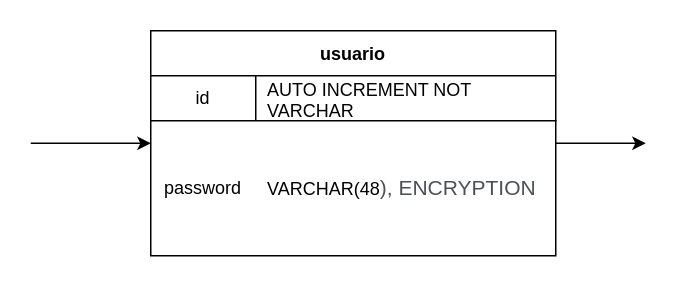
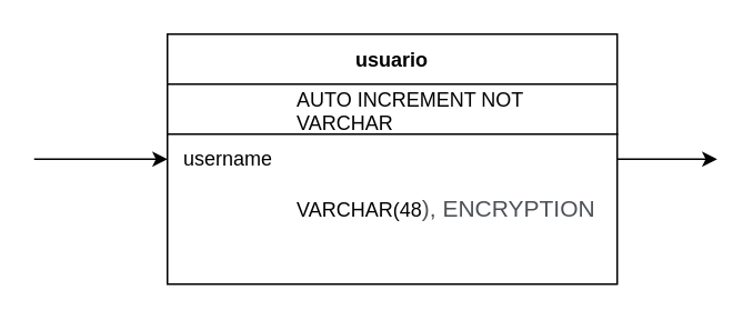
- <mxCell id="4" value="id" style="shape=partialRectangle;html=1;whiteSpace=wrap;connectable=0;fillColor=none;top=0;left=0;bottom=0;right=0;overflow=hidden;" vertex="1" parent="3"><mxGeometry width="70" height="30" as="geometry" /></mxCell>
+ <mxCell id="7" value="&amp;nbsp;username" style="shape=partialRectangle;html=1;whiteSpace=wrap;connectable=0;fillColor=none;top=0;left=0;bottom=0;right=0;overflow=hidden;" vertex="1" parent="6"><mxGeometry width="70" height="30" as="geometry" /></mxCell>
- <mxCell id="9" value="password" style="shape=partialRectangle;html=1;whiteSpace=wrap;connectable=0;fillColor=none;top=0;left=0;bottom=0;right=0;overflow=hidden;" vertex="1" parent="8"><mxGeometry width="70" height="30" as="geometry" /></mxCell>
